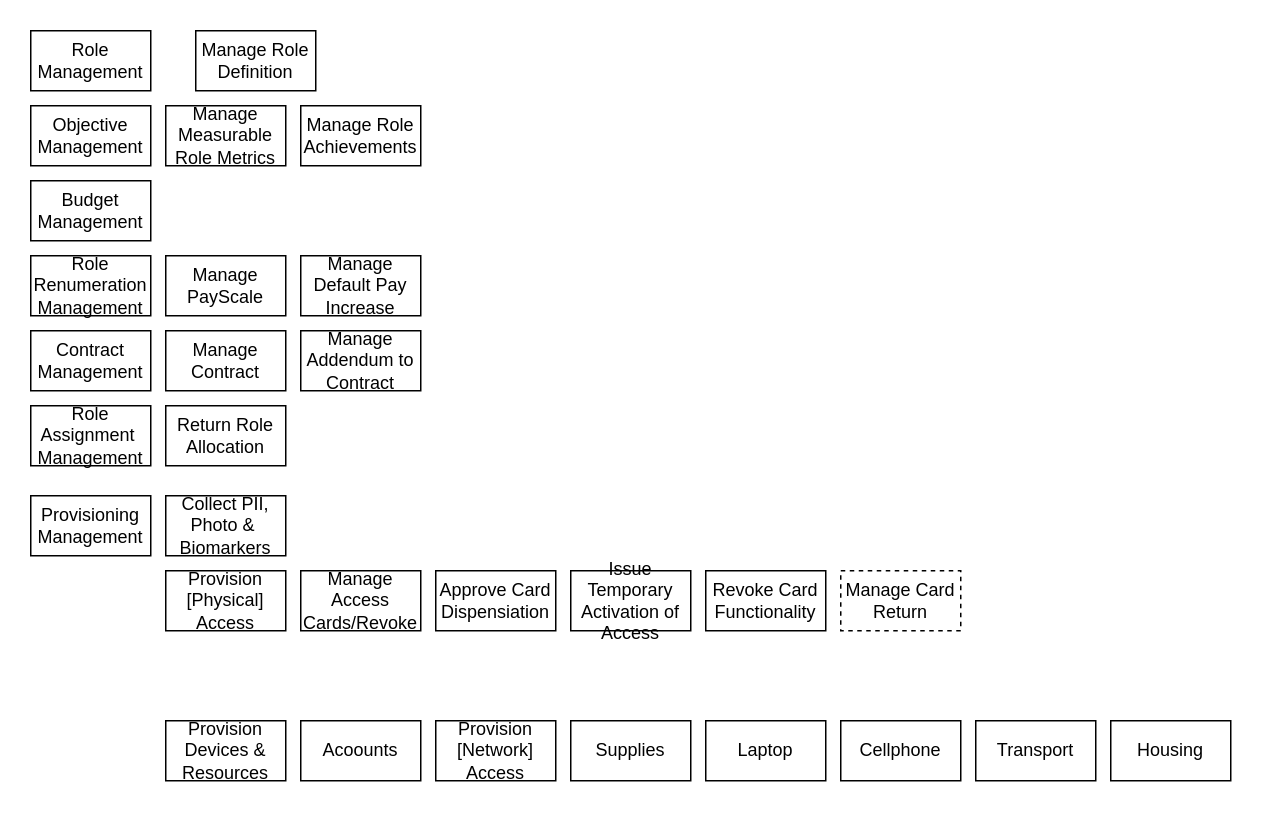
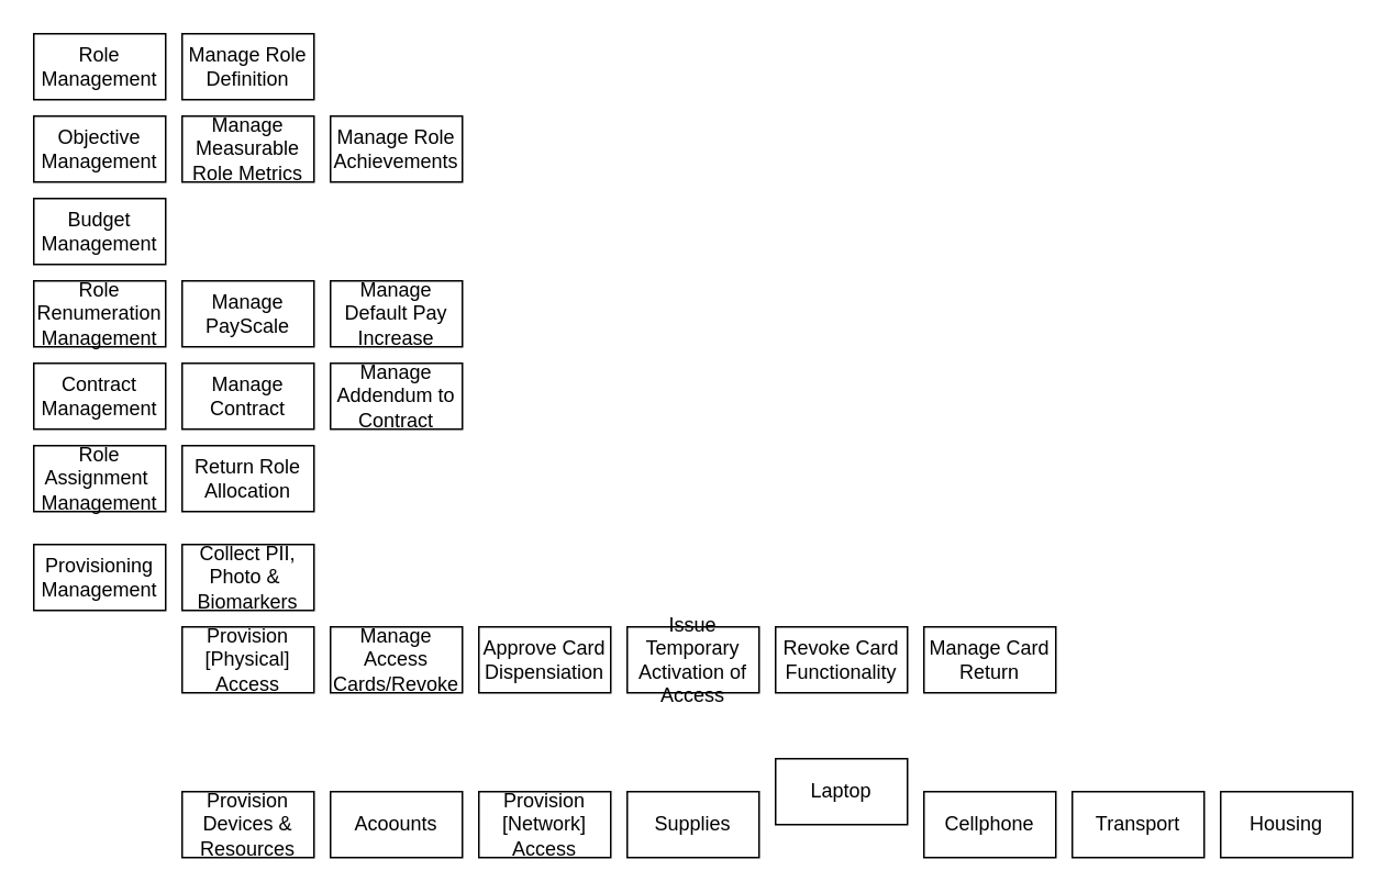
- <mxCell id="13" value="Manage Role&lt;br&gt;Definition" style="rounded=0;whiteSpace=wrap;html=1;" vertex="1" parent="1"><mxGeometry x="130" y="20" width="80" height="40" as="geometry" /></mxCell>
+ <mxCell id="13" value="Manage Role&lt;br&gt;Definition" style="rounded=0;whiteSpace=wrap;html=1;" vertex="1" parent="1"><mxGeometry x="110" y="20" width="80" height="40" as="geometry" /></mxCell>
- <mxCell id="6" value="Manage Card Return" style="rounded=0;whiteSpace=wrap;html=1;dashed=1;" vertex="1" parent="1"><mxGeometry x="560" y="380" width="80" height="40" as="geometry" /></mxCell>
+ <mxCell id="6" value="Manage Card Return" style="rounded=0;whiteSpace=wrap;html=1;" vertex="1" parent="1"><mxGeometry x="560" y="380" width="80" height="40" as="geometry" /></mxCell>
- <mxCell id="27" value="Laptop" style="rounded=0;whiteSpace=wrap;html=1;" vertex="1" parent="1"><mxGeometry x="470" y="480" width="80" height="40" as="geometry" /></mxCell>
+ <mxCell id="27" value="Laptop" style="rounded=0;whiteSpace=wrap;html=1;" vertex="1" parent="1"><mxGeometry x="470" y="460" width="80" height="40" as="geometry" /></mxCell>
